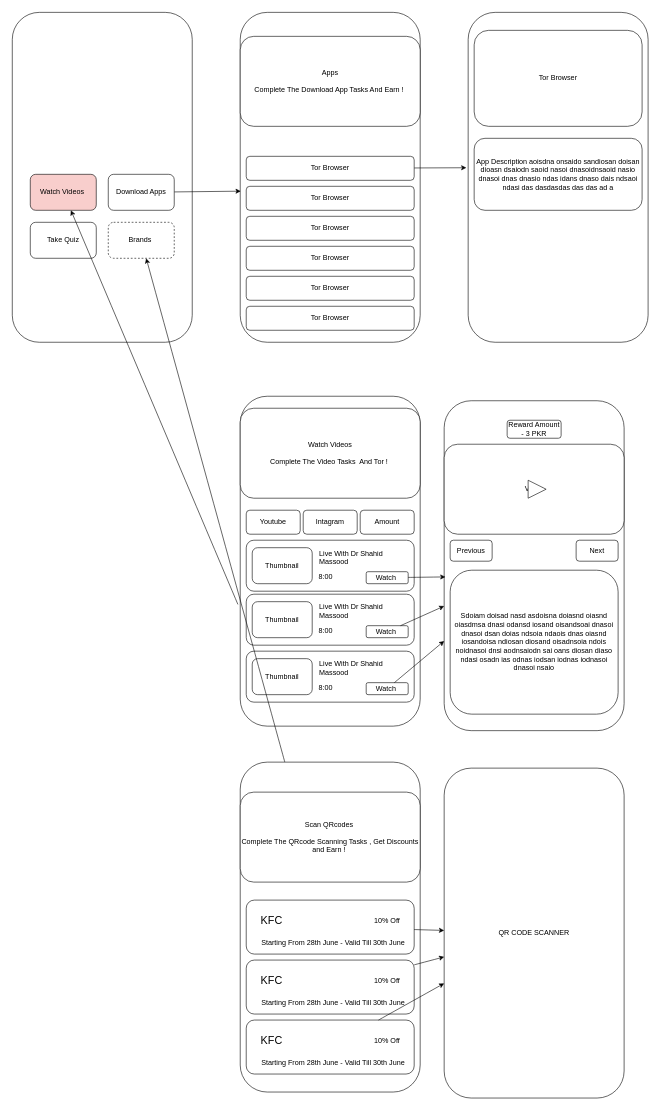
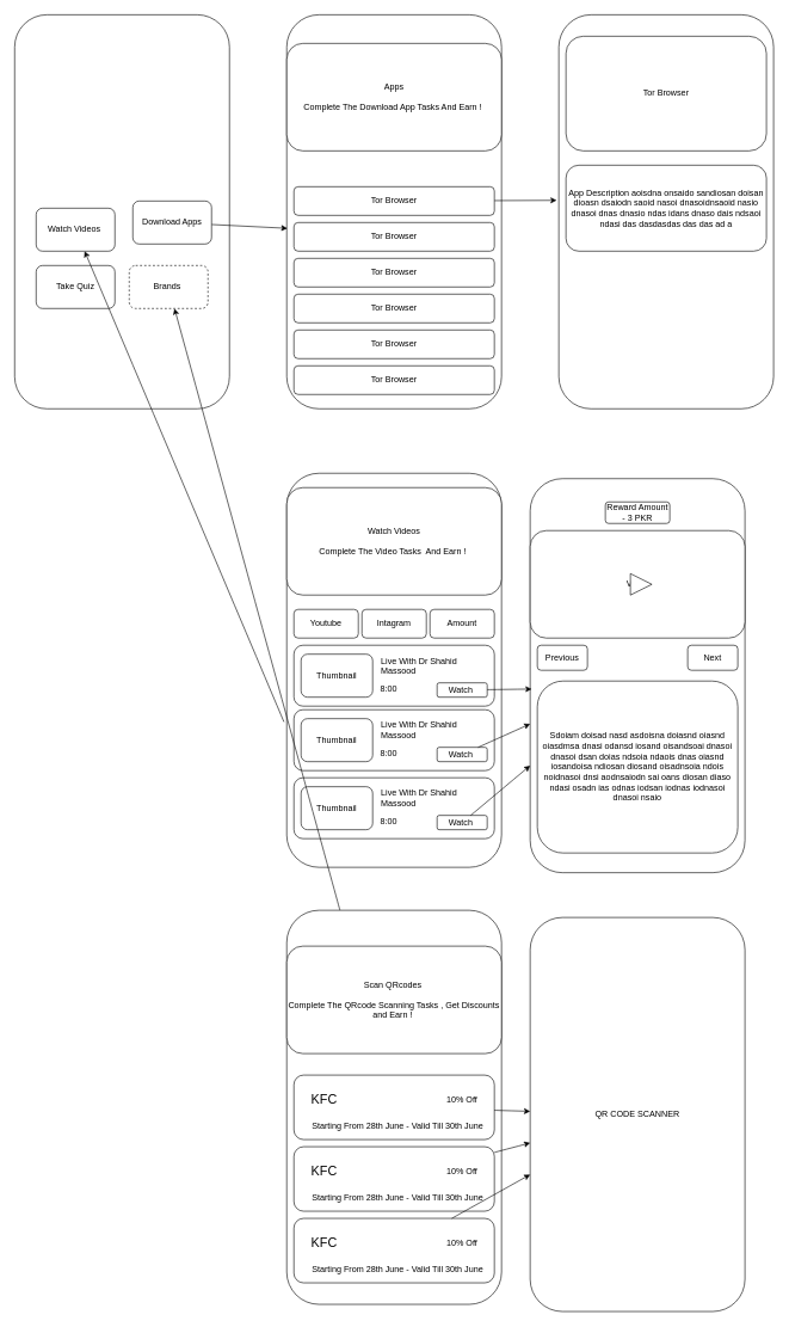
- <mxCell id="4" value="Watch Videos&amp;nbsp;" style="rounded=1;whiteSpace=wrap;html=1;fillColor=#f8cecc;" vertex="1" parent="1"><mxGeometry x="50" y="290" width="110" height="60" as="geometry" /></mxCell>
+ <mxCell id="4" value="Watch Videos&amp;nbsp;" style="rounded=1;whiteSpace=wrap;html=1;" vertex="1" parent="1"><mxGeometry x="50" y="290" width="110" height="60" as="geometry" /></mxCell>
- <mxCell id="6" value="Download Apps" style="rounded=1;whiteSpace=wrap;html=1;" vertex="1" parent="1"><mxGeometry x="180" y="290" width="110" height="60" as="geometry" /></mxCell>
+ <mxCell id="6" value="Download Apps" style="rounded=1;whiteSpace=wrap;html=1;" vertex="1" parent="1"><mxGeometry x="185" y="280" width="110" height="60" as="geometry" /></mxCell>
- <mxCell id="23" value="Watch Videos&lt;br&gt;&lt;br&gt;Complete The Video Tasks&amp;nbsp; And Tor !&amp;nbsp;" style="rounded=1;whiteSpace=wrap;html=1;" vertex="1" parent="1"><mxGeometry x="400" y="680" width="300" height="150" as="geometry" /></mxCell>
+ <mxCell id="23" value="Watch Videos&lt;br&gt;&lt;br&gt;Complete The Video Tasks&amp;nbsp; And Earn !&amp;nbsp;" style="rounded=1;whiteSpace=wrap;html=1;" vertex="1" parent="1"><mxGeometry x="400" y="680" width="300" height="150" as="geometry" /></mxCell>
